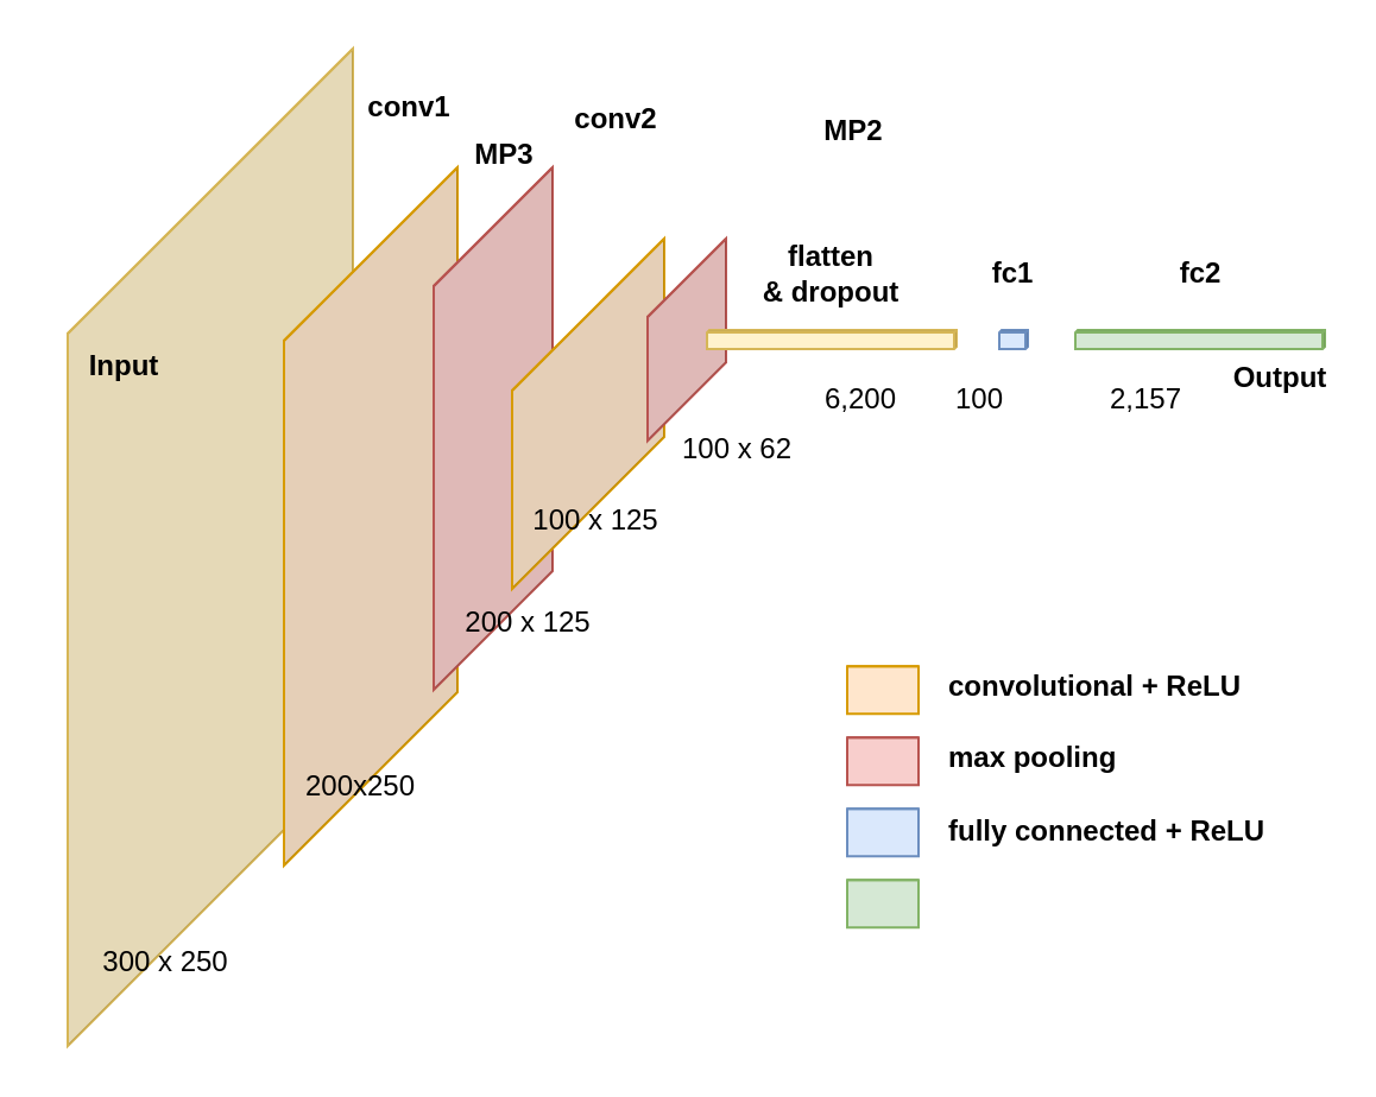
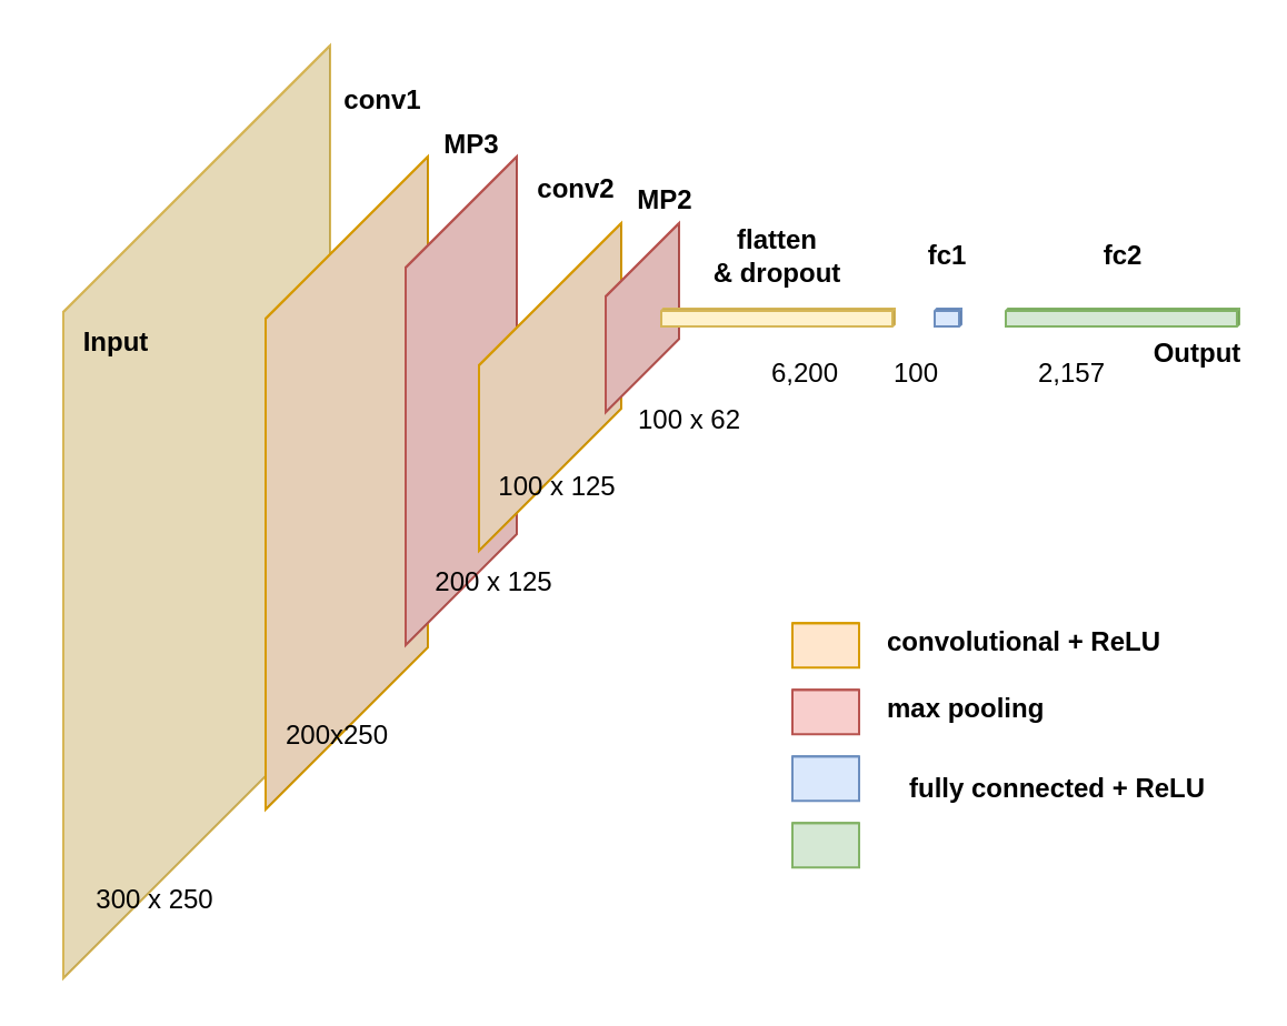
- <mxCell id="26" value="&lt;b&gt;conv2&lt;/b&gt;" style="text;html=1;strokeColor=none;fillColor=none;align=center;verticalAlign=middle;whiteSpace=wrap;rounded=0;" vertex="1" parent="1"><mxGeometry x="239" y="35" width="40" height="30" as="geometry" /></mxCell>
+ <mxCell id="26" value="&lt;b&gt;conv2&lt;/b&gt;" style="text;html=1;strokeColor=none;fillColor=none;align=center;verticalAlign=middle;whiteSpace=wrap;rounded=0;" vertex="1" parent="1"><mxGeometry x="239" y="70" width="40" height="30" as="geometry" /></mxCell>
- <mxCell id="28" value="&lt;b&gt;MP2&lt;br&gt;&lt;/b&gt;" style="text;html=1;strokeColor=none;fillColor=none;align=center;verticalAlign=middle;whiteSpace=wrap;rounded=0;" vertex="1" parent="1"><mxGeometry x="339" y="45" width="40" height="20" as="geometry" /></mxCell>
+ <mxCell id="28" value="&lt;b&gt;MP2&lt;br&gt;&lt;/b&gt;" style="text;html=1;strokeColor=none;fillColor=none;align=center;verticalAlign=middle;whiteSpace=wrap;rounded=0;" vertex="1" parent="1"><mxGeometry x="279" y="80" width="40" height="20" as="geometry" /></mxCell>
- <mxCell id="20" value="fully connected + ReLU" style="text;html=1;strokeColor=none;fillColor=none;align=left;verticalAlign=middle;whiteSpace=wrap;rounded=0;fontStyle=1" parent="1" vertex="1"><mxGeometry x="397" y="338.19" width="138" height="23.88" as="geometry" /></mxCell>
+ <mxCell id="20" value="fully connected + ReLU" style="text;html=1;strokeColor=none;fillColor=none;align=left;verticalAlign=middle;whiteSpace=wrap;rounded=0;fontStyle=1" parent="1" vertex="1"><mxGeometry x="407" y="343.19" width="138" height="23.88" as="geometry" /></mxCell>
